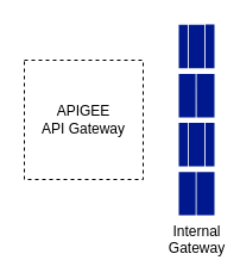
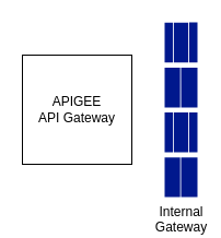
- <mxCell id="2" value="APIGEE&lt;br&gt;API Gateway" style="whiteSpace=wrap;html=1;aspect=fixed;dashed=1;" vertex="1" parent="1"><mxGeometry x="20" y="50" width="100" height="100" as="geometry" /></mxCell>
+ <mxCell id="2" value="APIGEE&lt;br&gt;API Gateway" style="whiteSpace=wrap;html=1;aspect=fixed;" vertex="1" parent="1"><mxGeometry x="20" y="50" width="100" height="100" as="geometry" /></mxCell>
